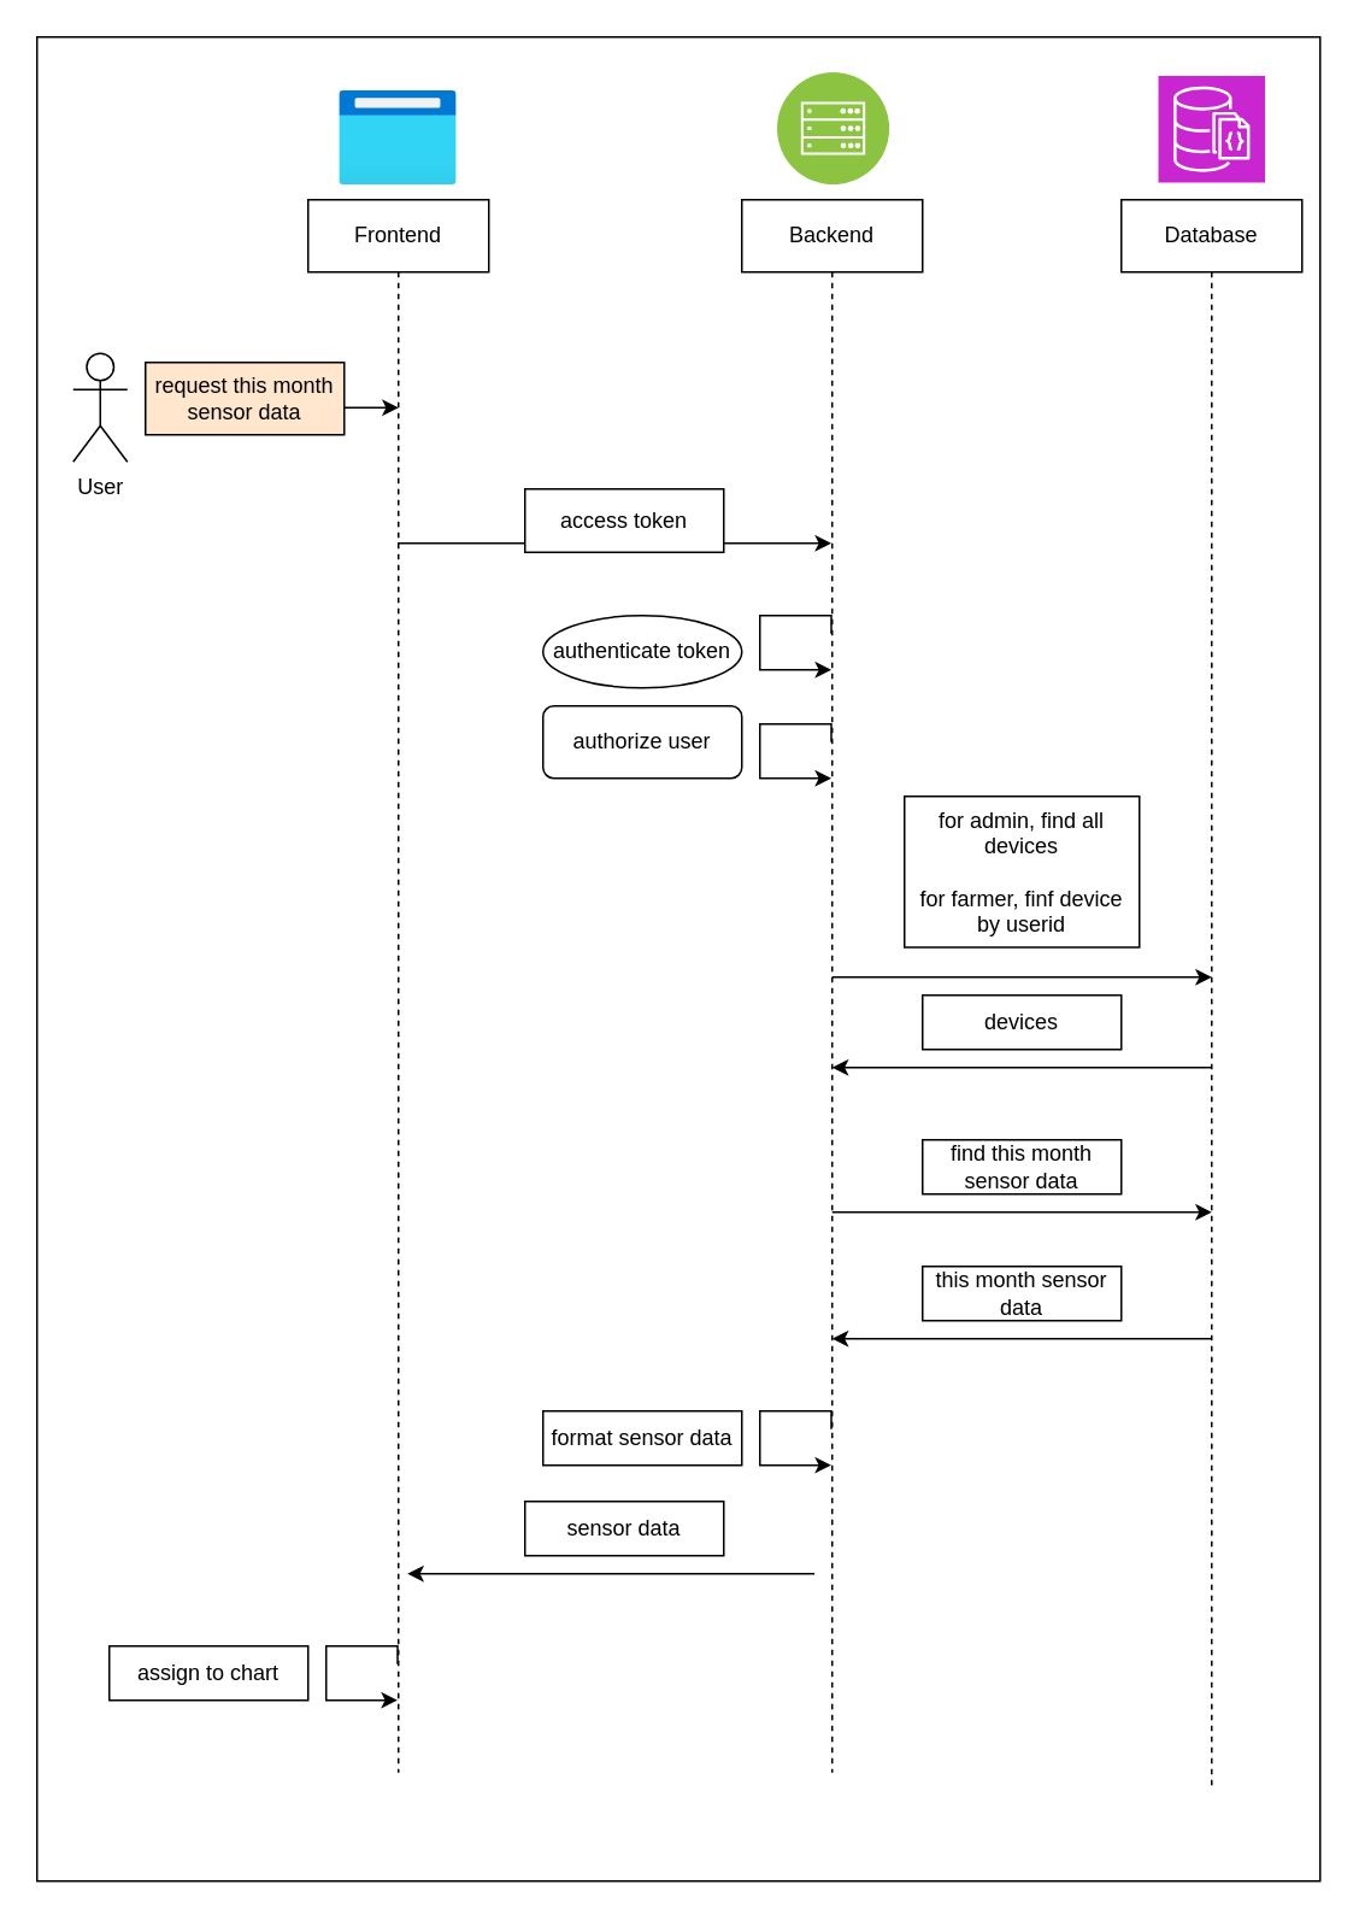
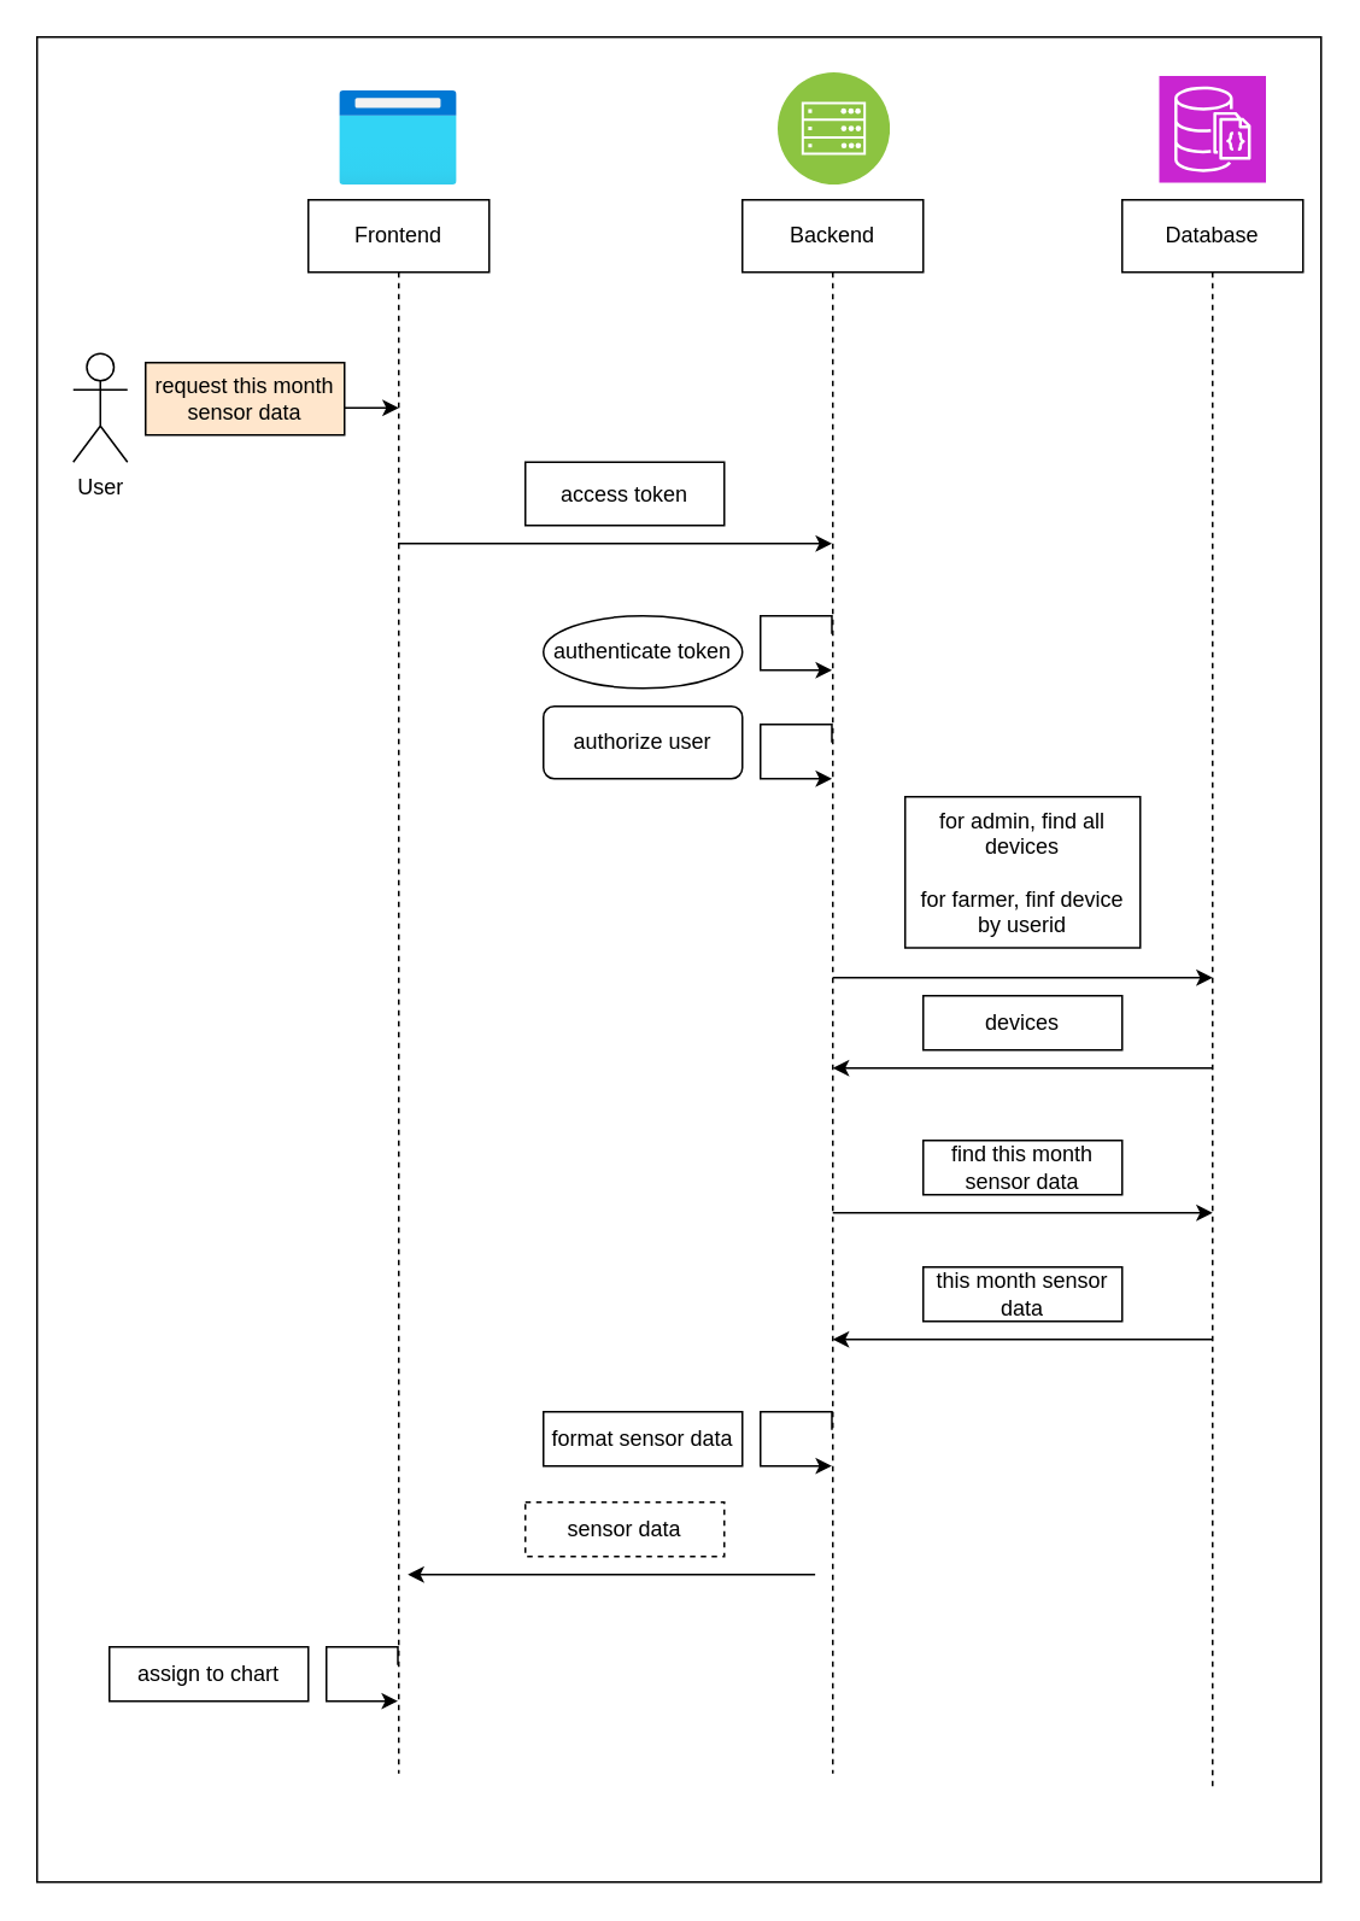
- <mxCell id="4" value="access token" style="html=1;whiteSpace=wrap;" vertex="1" parent="1"><mxGeometry x="290" y="270" width="110" height="35" as="geometry" /></mxCell>
+ <mxCell id="4" value="access token" style="html=1;whiteSpace=wrap;" vertex="1" parent="1"><mxGeometry x="290" y="255" width="110" height="35" as="geometry" /></mxCell>
- <mxCell id="15" value="sensor data" style="html=1;whiteSpace=wrap;" parent="1" vertex="1"><mxGeometry x="290" y="830" width="110" height="30" as="geometry" /></mxCell>
+ <mxCell id="15" value="sensor data" style="html=1;whiteSpace=wrap;dashed=1;" parent="1" vertex="1"><mxGeometry x="290" y="830" width="110" height="30" as="geometry" /></mxCell>
